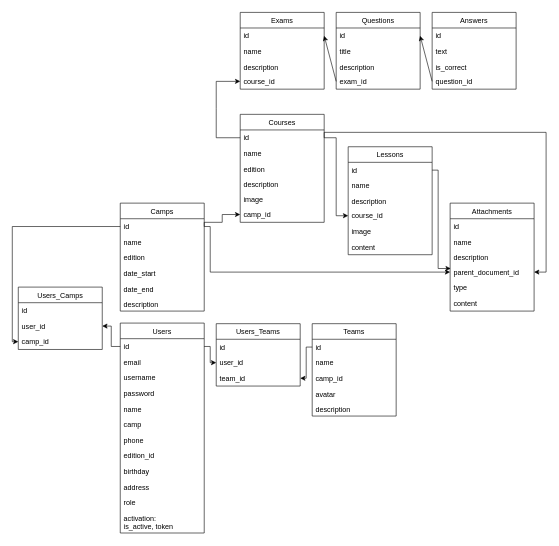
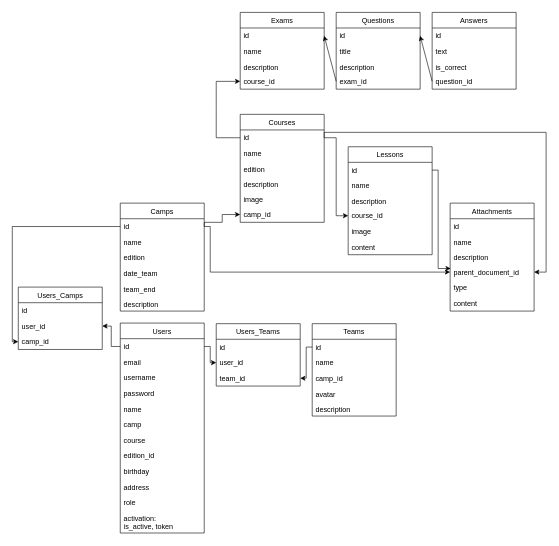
- <mxCell id="27" value="date_start" style="text;strokeColor=none;fillColor=none;align=left;verticalAlign=top;spacingLeft=4;spacingRight=4;overflow=hidden;rotatable=0;points=[[0,0.5],[1,0.5]];portConstraint=eastwest;" parent="23" vertex="1"><mxGeometry y="104" width="140" height="26" as="geometry" /></mxCell>
+ <mxCell id="27" value="date_team" style="text;strokeColor=none;fillColor=none;align=left;verticalAlign=top;spacingLeft=4;spacingRight=4;overflow=hidden;rotatable=0;points=[[0,0.5],[1,0.5]];portConstraint=eastwest;" parent="23" vertex="1"><mxGeometry y="104" width="140" height="26" as="geometry" /></mxCell>
- <mxCell id="28" value="date_end" style="text;strokeColor=none;fillColor=none;align=left;verticalAlign=top;spacingLeft=4;spacingRight=4;overflow=hidden;rotatable=0;points=[[0,0.5],[1,0.5]];portConstraint=eastwest;" parent="23" vertex="1"><mxGeometry y="130" width="140" height="26" as="geometry" /></mxCell>
+ <mxCell id="28" value="team_end" style="text;strokeColor=none;fillColor=none;align=left;verticalAlign=top;spacingLeft=4;spacingRight=4;overflow=hidden;rotatable=0;points=[[0,0.5],[1,0.5]];portConstraint=eastwest;" parent="23" vertex="1"><mxGeometry y="130" width="140" height="26" as="geometry" /></mxCell>
- <mxCell id="17" value="phone" style="text;strokeColor=none;fillColor=none;align=left;verticalAlign=top;spacingLeft=4;spacingRight=4;overflow=hidden;rotatable=0;points=[[0,0.5],[1,0.5]];portConstraint=eastwest;" parent="10" vertex="1"><mxGeometry y="182" width="140" height="26" as="geometry" /></mxCell>
+ <mxCell id="17" value="course" style="text;strokeColor=none;fillColor=none;align=left;verticalAlign=top;spacingLeft=4;spacingRight=4;overflow=hidden;rotatable=0;points=[[0,0.5],[1,0.5]];portConstraint=eastwest;" parent="10" vertex="1"><mxGeometry y="182" width="140" height="26" as="geometry" /></mxCell>
